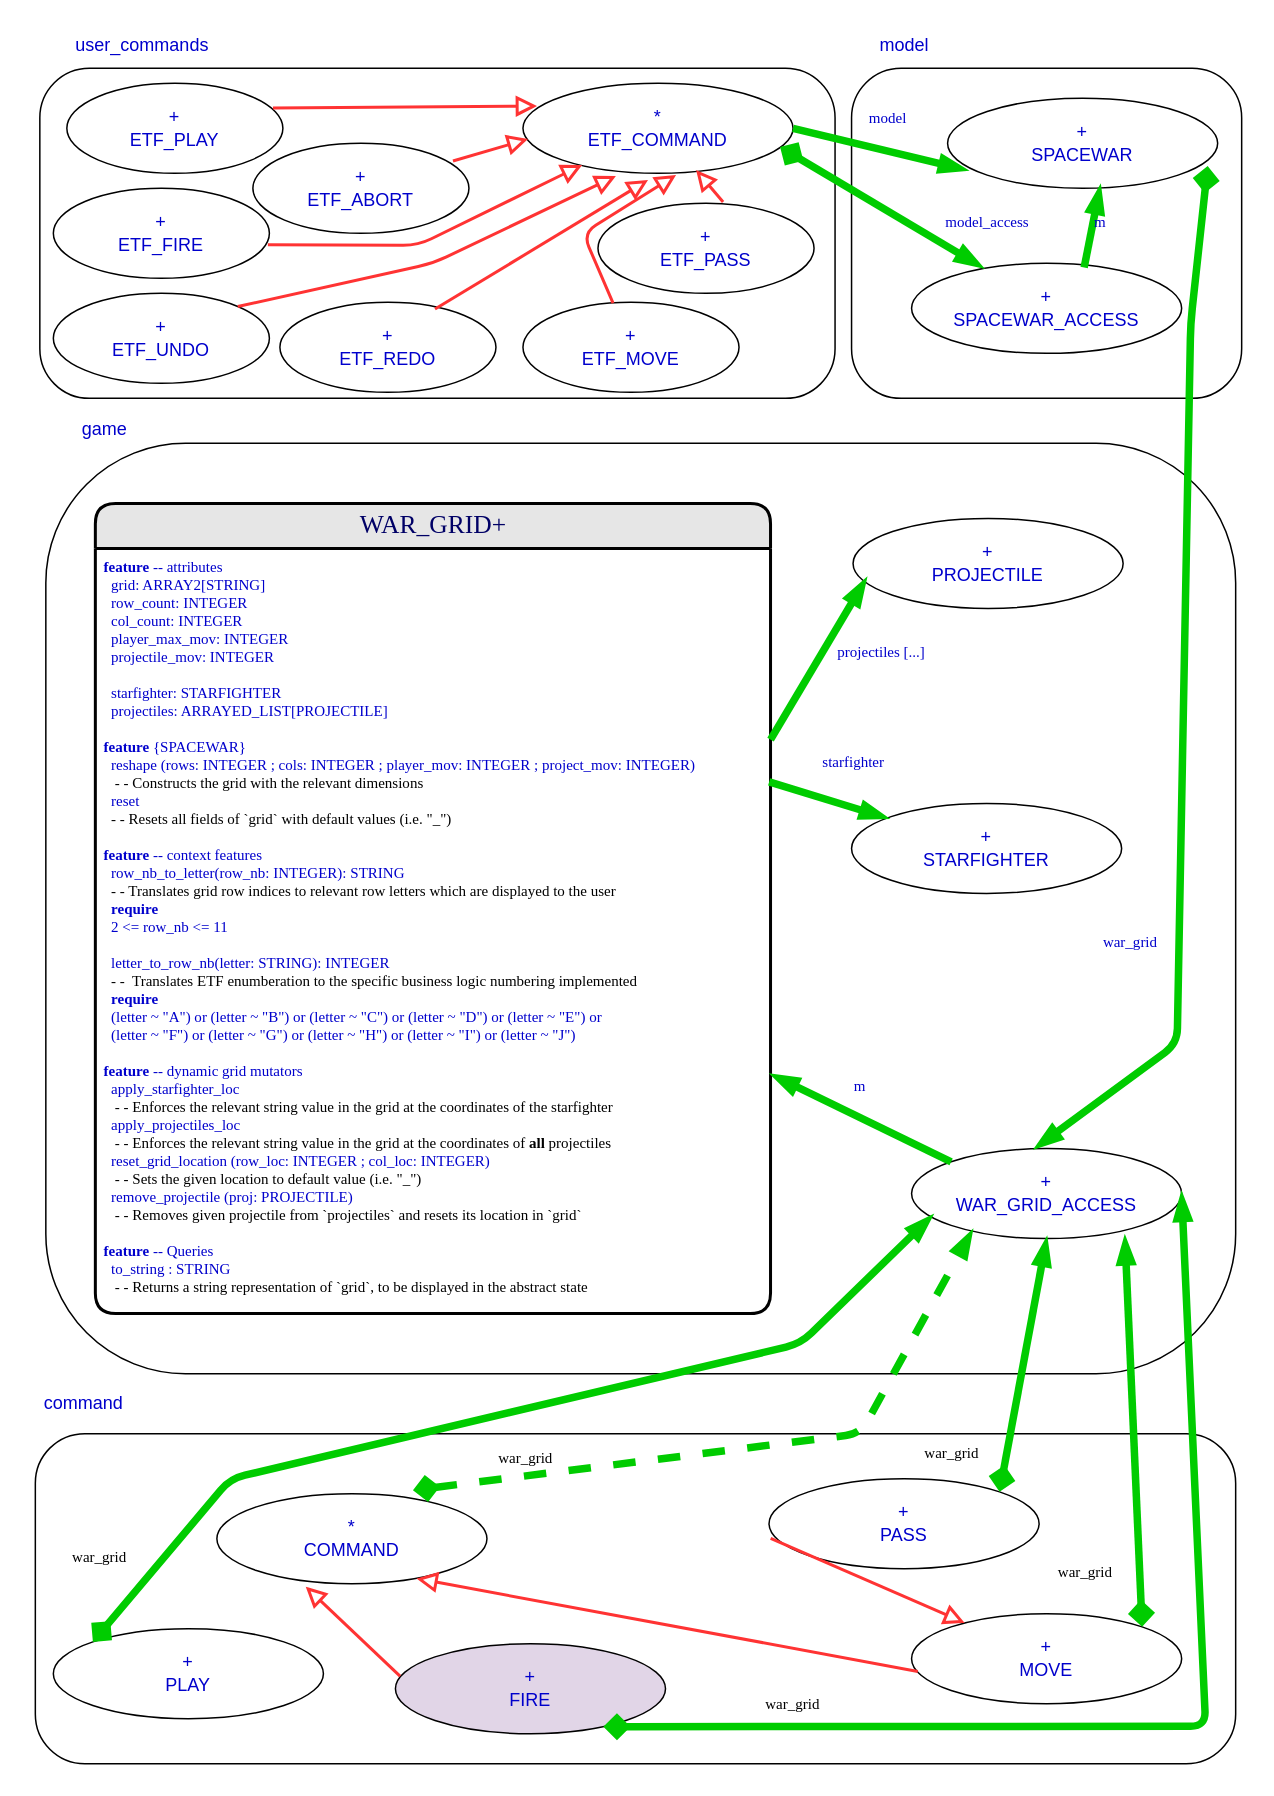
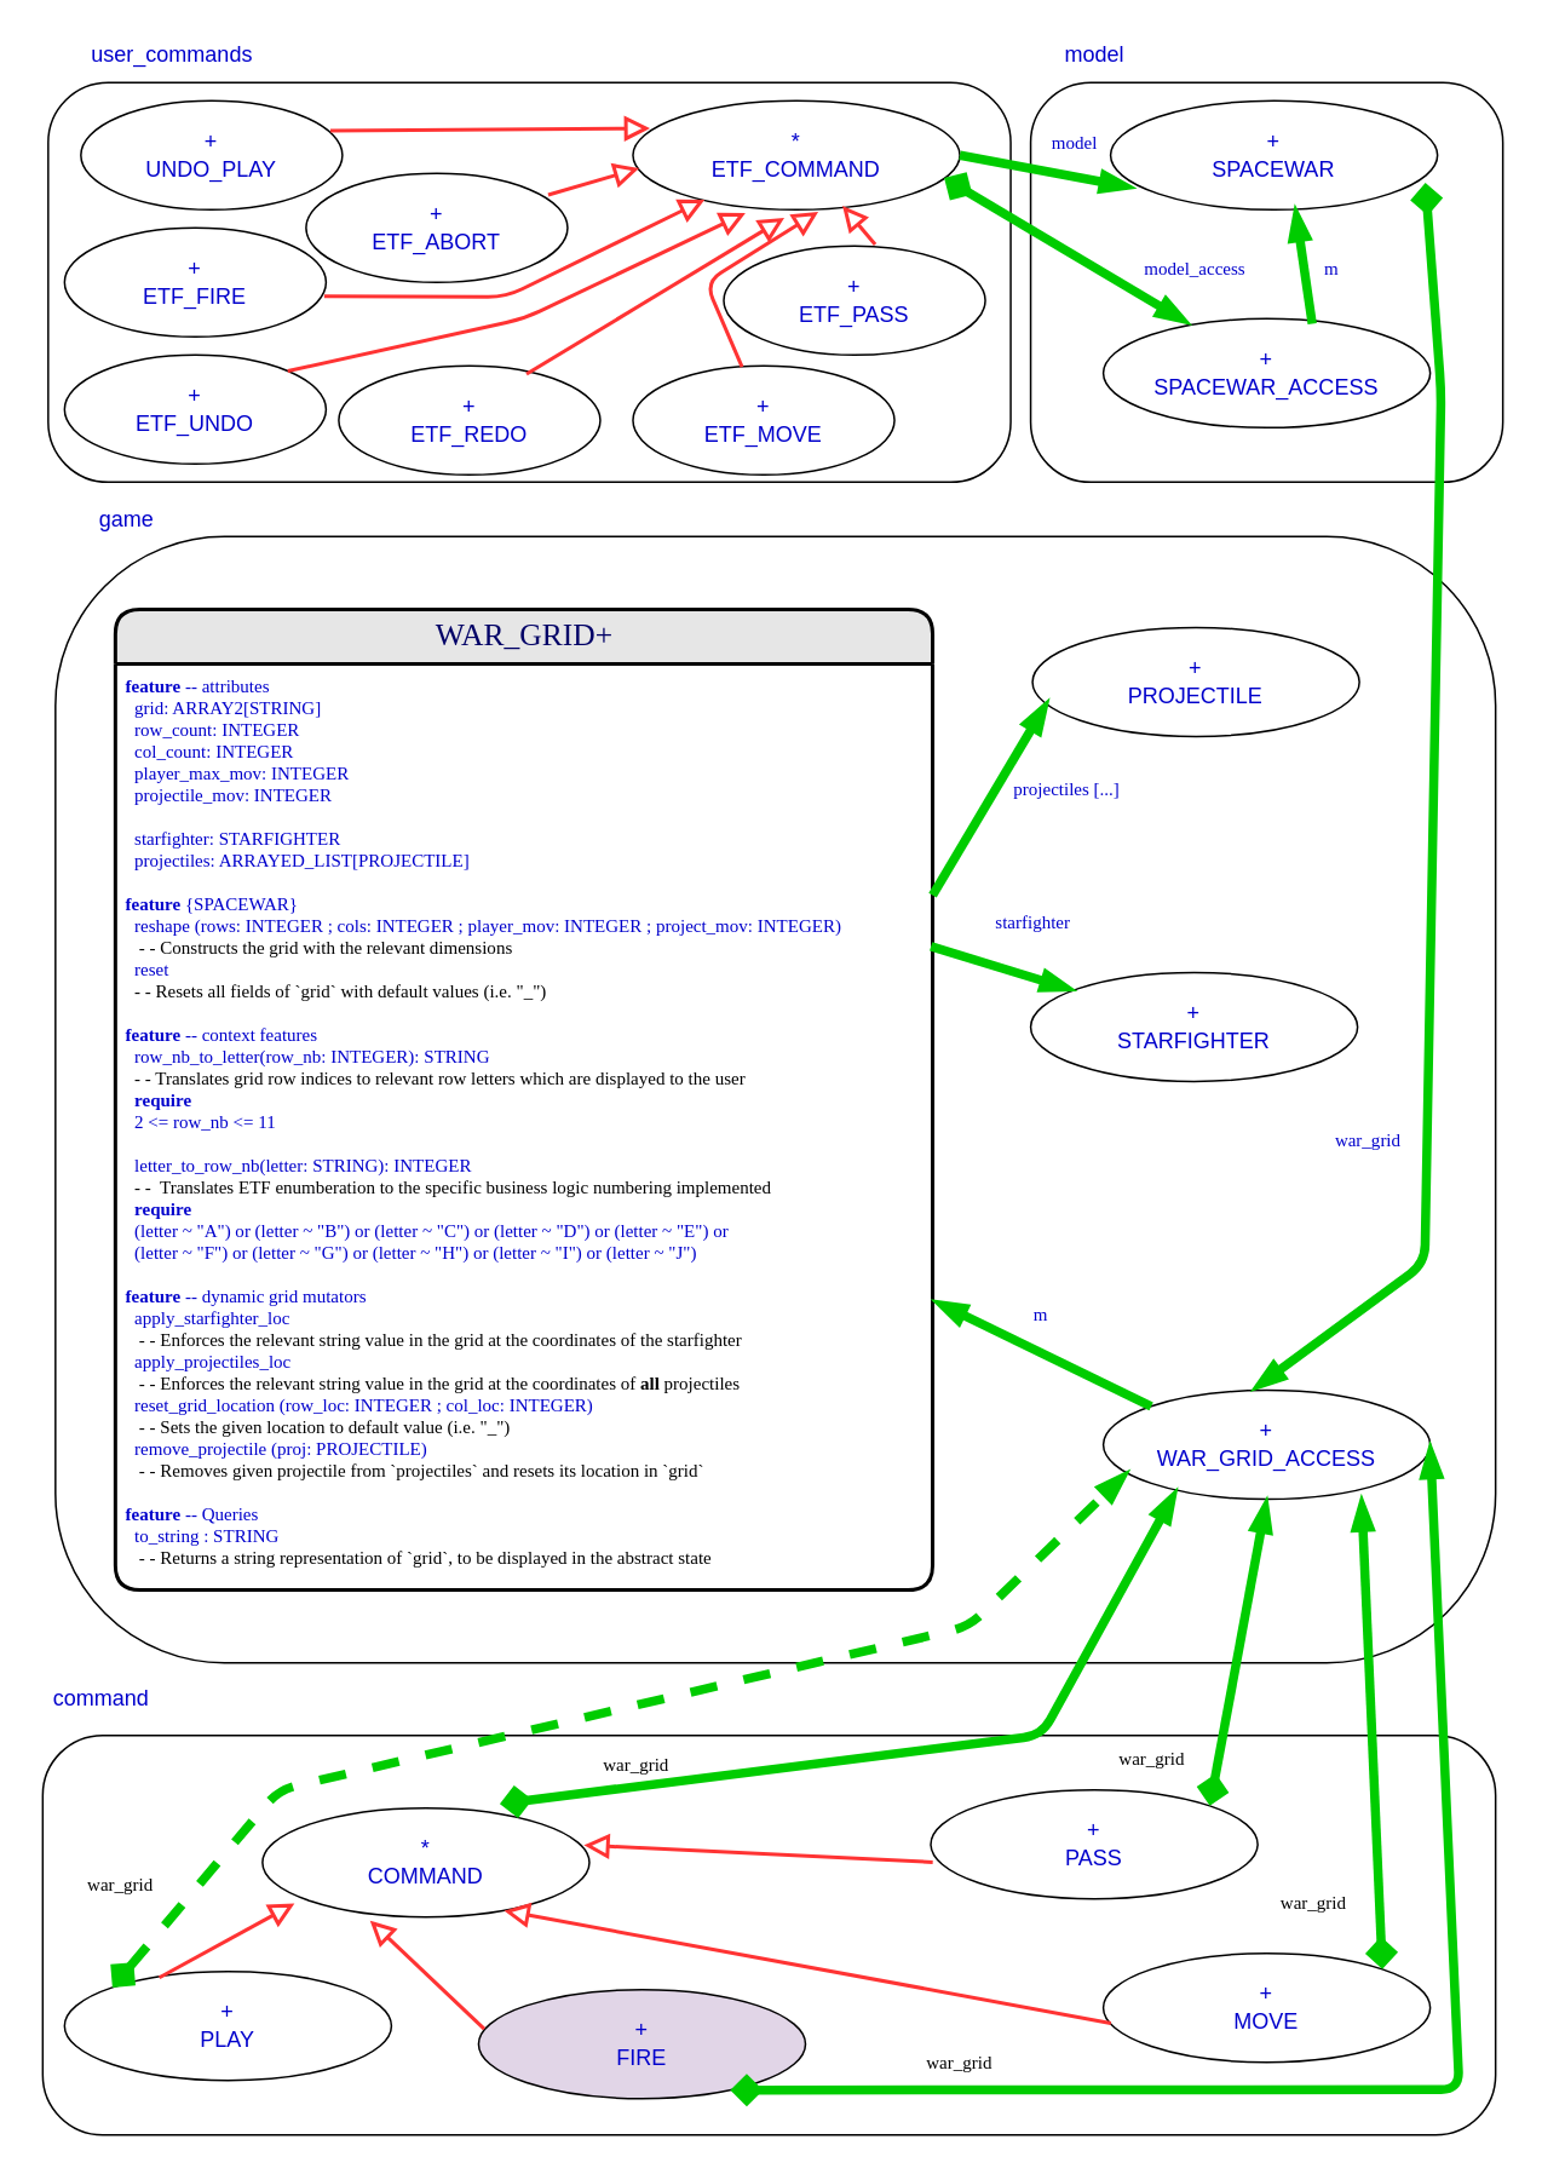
- <mxCell id="5" value="&lt;font color=&quot;#0000cc&quot;&gt;+&lt;br&gt;ETF_PLAY&lt;/font&gt;" style="ellipse;whiteSpace=wrap;html=1;" vertex="1" parent="1"><mxGeometry x="44" y="55" width="144" height="60" as="geometry" /></mxCell>
+ <mxCell id="5" value="&lt;font color=&quot;#0000cc&quot;&gt;+&lt;br&gt;UNDO_PLAY&lt;/font&gt;" style="ellipse;whiteSpace=wrap;html=1;" vertex="1" parent="1"><mxGeometry x="44" y="55" width="144" height="60" as="geometry" /></mxCell>
- <mxCell id="13" value="&lt;font color=&quot;#0000cc&quot;&gt;+&lt;br&gt;SPACEWAR&lt;/font&gt;" style="ellipse;whiteSpace=wrap;html=1;" vertex="1" parent="1"><mxGeometry x="631" y="65" width="180" height="60" as="geometry" /></mxCell>
+ <mxCell id="13" value="&lt;font color=&quot;#0000cc&quot;&gt;+&lt;br&gt;SPACEWAR&lt;/font&gt;" style="ellipse;whiteSpace=wrap;html=1;" vertex="1" parent="1"><mxGeometry x="611" y="55" width="180" height="60" as="geometry" /></mxCell>
- <mxCell id="62" value="" style="endArrow=blockThin;html=1;strokeColor=#00CC00;strokeWidth=5;endFill=1;startArrow=diamond;startFill=1;entryX=0.223;entryY=0.919;entryDx=0;entryDy=0;entryPerimeter=0;exitX=0.726;exitY=-0.039;exitDx=0;exitDy=0;exitPerimeter=0;dashed=1;" edge="1" parent="1" source="40" target="29"><mxGeometry width="50" height="50" relative="1" as="geometry"><mxPoint x="343" y="960" as="sourcePoint" /><mxPoint x="483" y="960" as="targetPoint" /><Array as="points"><mxPoint x="573" y="955" /></Array></mxGeometry></mxCell>
+ <mxCell id="62" value="" style="endArrow=blockThin;html=1;strokeColor=#00CC00;strokeWidth=5;endFill=1;startArrow=diamond;startFill=1;entryX=0.223;entryY=0.919;entryDx=0;entryDy=0;entryPerimeter=0;exitX=0.726;exitY=-0.039;exitDx=0;exitDy=0;exitPerimeter=0;" edge="1" parent="1" source="40" target="29"><mxGeometry width="50" height="50" relative="1" as="geometry"><mxPoint x="343" y="960" as="sourcePoint" /><mxPoint x="483" y="960" as="targetPoint" /><Array as="points"><mxPoint x="573" y="955" /></Array></mxGeometry></mxCell>
- <mxCell id="59" value="" style="endArrow=block;html=1;strokeColor=#FF3333;strokeWidth=2;endFill=0;endSize=9;exitX=0.006;exitY=0.664;exitDx=0;exitDy=0;exitPerimeter=0;" edge="1" parent="1" source="50" target="51"><mxGeometry width="50" height="50" relative="1" as="geometry"><mxPoint x="413" y="985" as="sourcePoint" /><mxPoint x="413" y="925" as="targetPoint" /></mxGeometry></mxCell>
+ <mxCell id="59" value="" style="endArrow=block;html=1;strokeColor=#FF3333;strokeWidth=2;endFill=0;endSize=9;entryX=0.983;entryY=0.341;entryDx=0;entryDy=0;entryPerimeter=0;exitX=0.006;exitY=0.664;exitDx=0;exitDy=0;exitPerimeter=0;" edge="1" parent="1" source="50" target="40"><mxGeometry width="50" height="50" relative="1" as="geometry"><mxPoint x="413" y="985" as="sourcePoint" /><mxPoint x="413" y="925" as="targetPoint" /></mxGeometry></mxCell>
- <mxCell id="64" value="" style="endArrow=blockThin;html=1;strokeColor=#00CC00;strokeWidth=5;endFill=1;startArrow=diamond;startFill=1;entryX=0.075;entryY=0.749;entryDx=0;entryDy=0;entryPerimeter=0;exitX=0;exitY=0;exitDx=0;exitDy=0;" edge="1" parent="1" source="48" target="29"><mxGeometry width="50" height="50" relative="1" as="geometry"><mxPoint x="343" y="1000" as="sourcePoint" /><mxPoint x="483" y="1000" as="targetPoint" /><Array as="points"><mxPoint x="153" y="985" /><mxPoint x="533" y="895" /></Array></mxGeometry></mxCell>
+ <mxCell id="64" value="" style="endArrow=blockThin;html=1;strokeColor=#00CC00;strokeWidth=5;endFill=1;startArrow=diamond;startFill=1;entryX=0.075;entryY=0.749;entryDx=0;entryDy=0;entryPerimeter=0;exitX=0;exitY=0;exitDx=0;exitDy=0;dashed=1;" edge="1" parent="1" source="48" target="29"><mxGeometry width="50" height="50" relative="1" as="geometry"><mxPoint x="343" y="1000" as="sourcePoint" /><mxPoint x="483" y="1000" as="targetPoint" /><Array as="points"><mxPoint x="153" y="985" /><mxPoint x="533" y="895" /></Array></mxGeometry></mxCell>
+ <mxCell id="52" value="" style="endArrow=block;html=1;strokeColor=#FF3333;strokeWidth=2;endFill=0;endSize=9;entryX=0.098;entryY=0.876;entryDx=0;entryDy=0;entryPerimeter=0;exitX=0.29;exitY=0.056;exitDx=0;exitDy=0;exitPerimeter=0;" edge="1" parent="1" source="48" target="40"><mxGeometry width="50" height="50" relative="1" as="geometry"><mxPoint x="413" y="1025" as="sourcePoint" /><mxPoint x="413" y="965" as="targetPoint" /></mxGeometry></mxCell>
